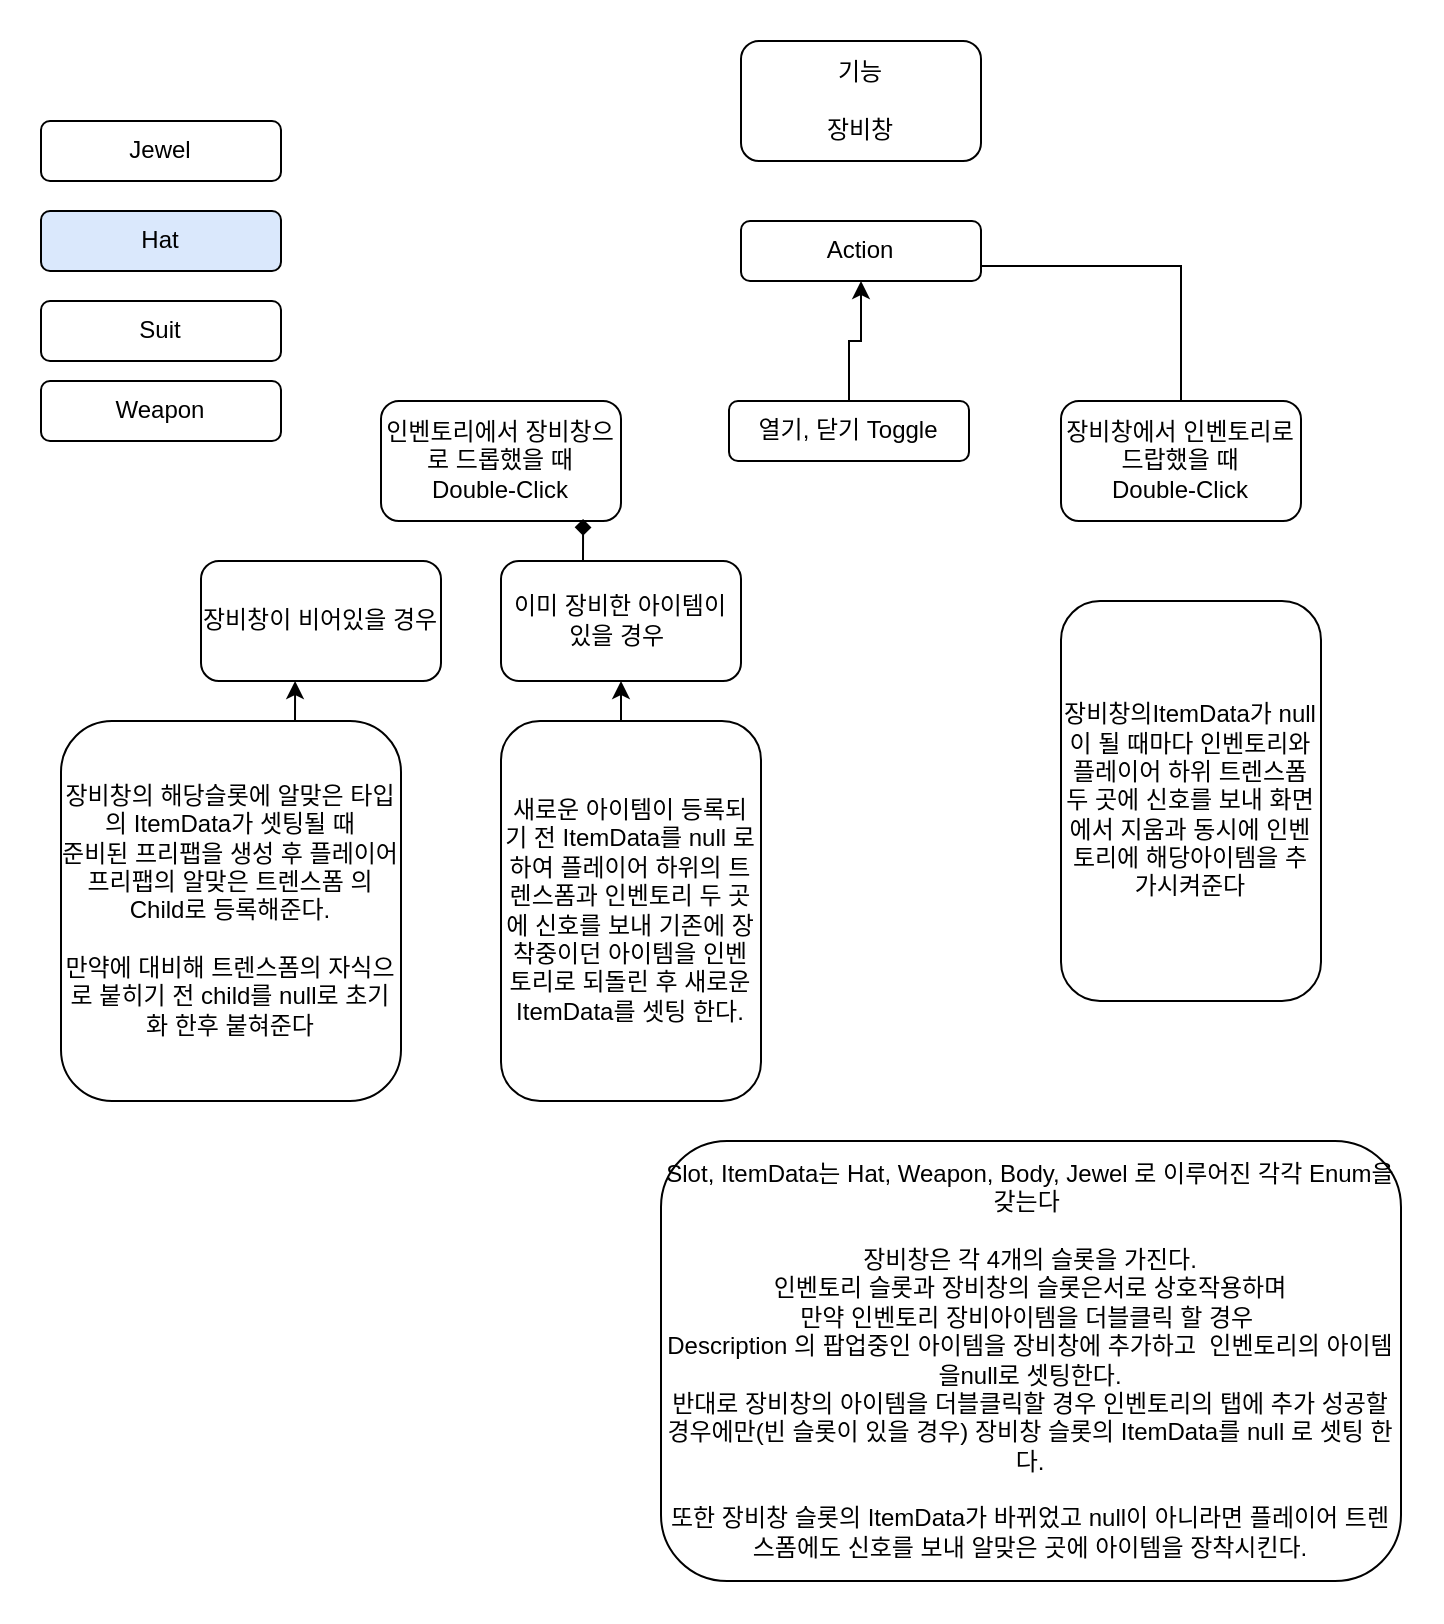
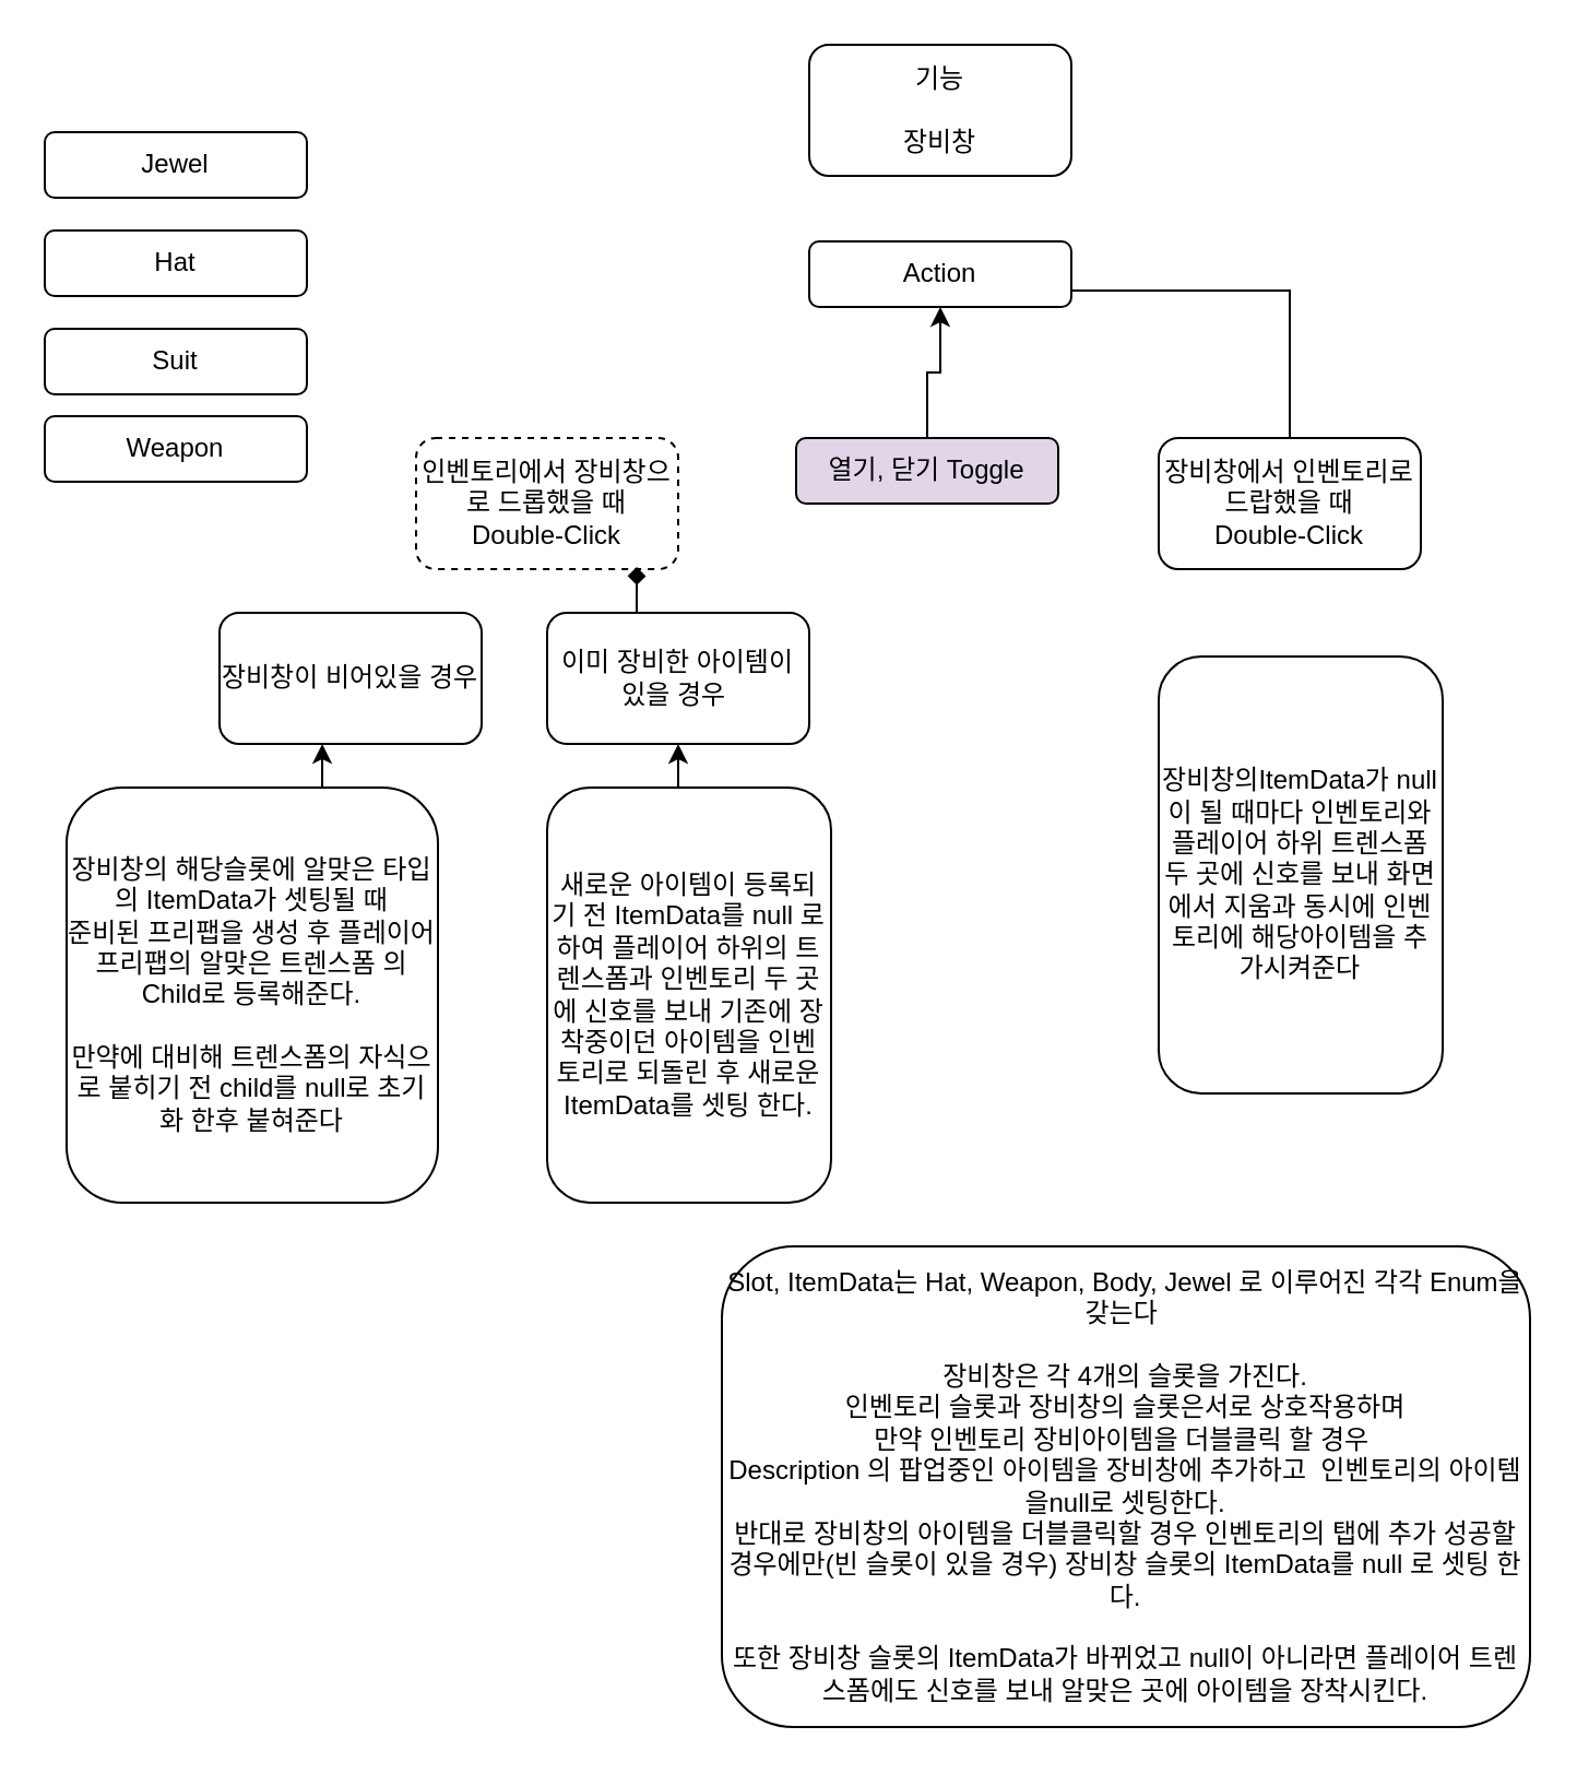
- <mxCell id="9" value="Hat" style="rounded=1;whiteSpace=wrap;html=1;fillColor=#dae8fc;" parent="1" vertex="1"><mxGeometry x="20" y="105" width="120" height="30" as="geometry" /></mxCell>
+ <mxCell id="9" value="Hat" style="rounded=1;whiteSpace=wrap;html=1;" parent="1" vertex="1"><mxGeometry x="20" y="105" width="120" height="30" as="geometry" /></mxCell>
- <mxCell id="5" value="열기, 닫기 Toggle" style="rounded=1;whiteSpace=wrap;html=1;" parent="1" vertex="1"><mxGeometry x="364" y="200" width="120" height="30" as="geometry" /></mxCell>
+ <mxCell id="5" value="열기, 닫기 Toggle" style="rounded=1;whiteSpace=wrap;html=1;fillColor=#e1d5e7;" parent="1" vertex="1"><mxGeometry x="364" y="200" width="120" height="30" as="geometry" /></mxCell>
- <mxCell id="6" value="인벤토리에서 장비창으로 드롭했을 때&lt;br&gt;Double-Click" style="rounded=1;whiteSpace=wrap;html=1;" parent="1" vertex="1"><mxGeometry x="190" y="200" width="120" height="60" as="geometry" /></mxCell>
+ <mxCell id="6" value="인벤토리에서 장비창으로 드롭했을 때&lt;br&gt;Double-Click" style="rounded=1;whiteSpace=wrap;html=1;dashed=1;" parent="1" vertex="1"><mxGeometry x="190" y="200" width="120" height="60" as="geometry" /></mxCell>
